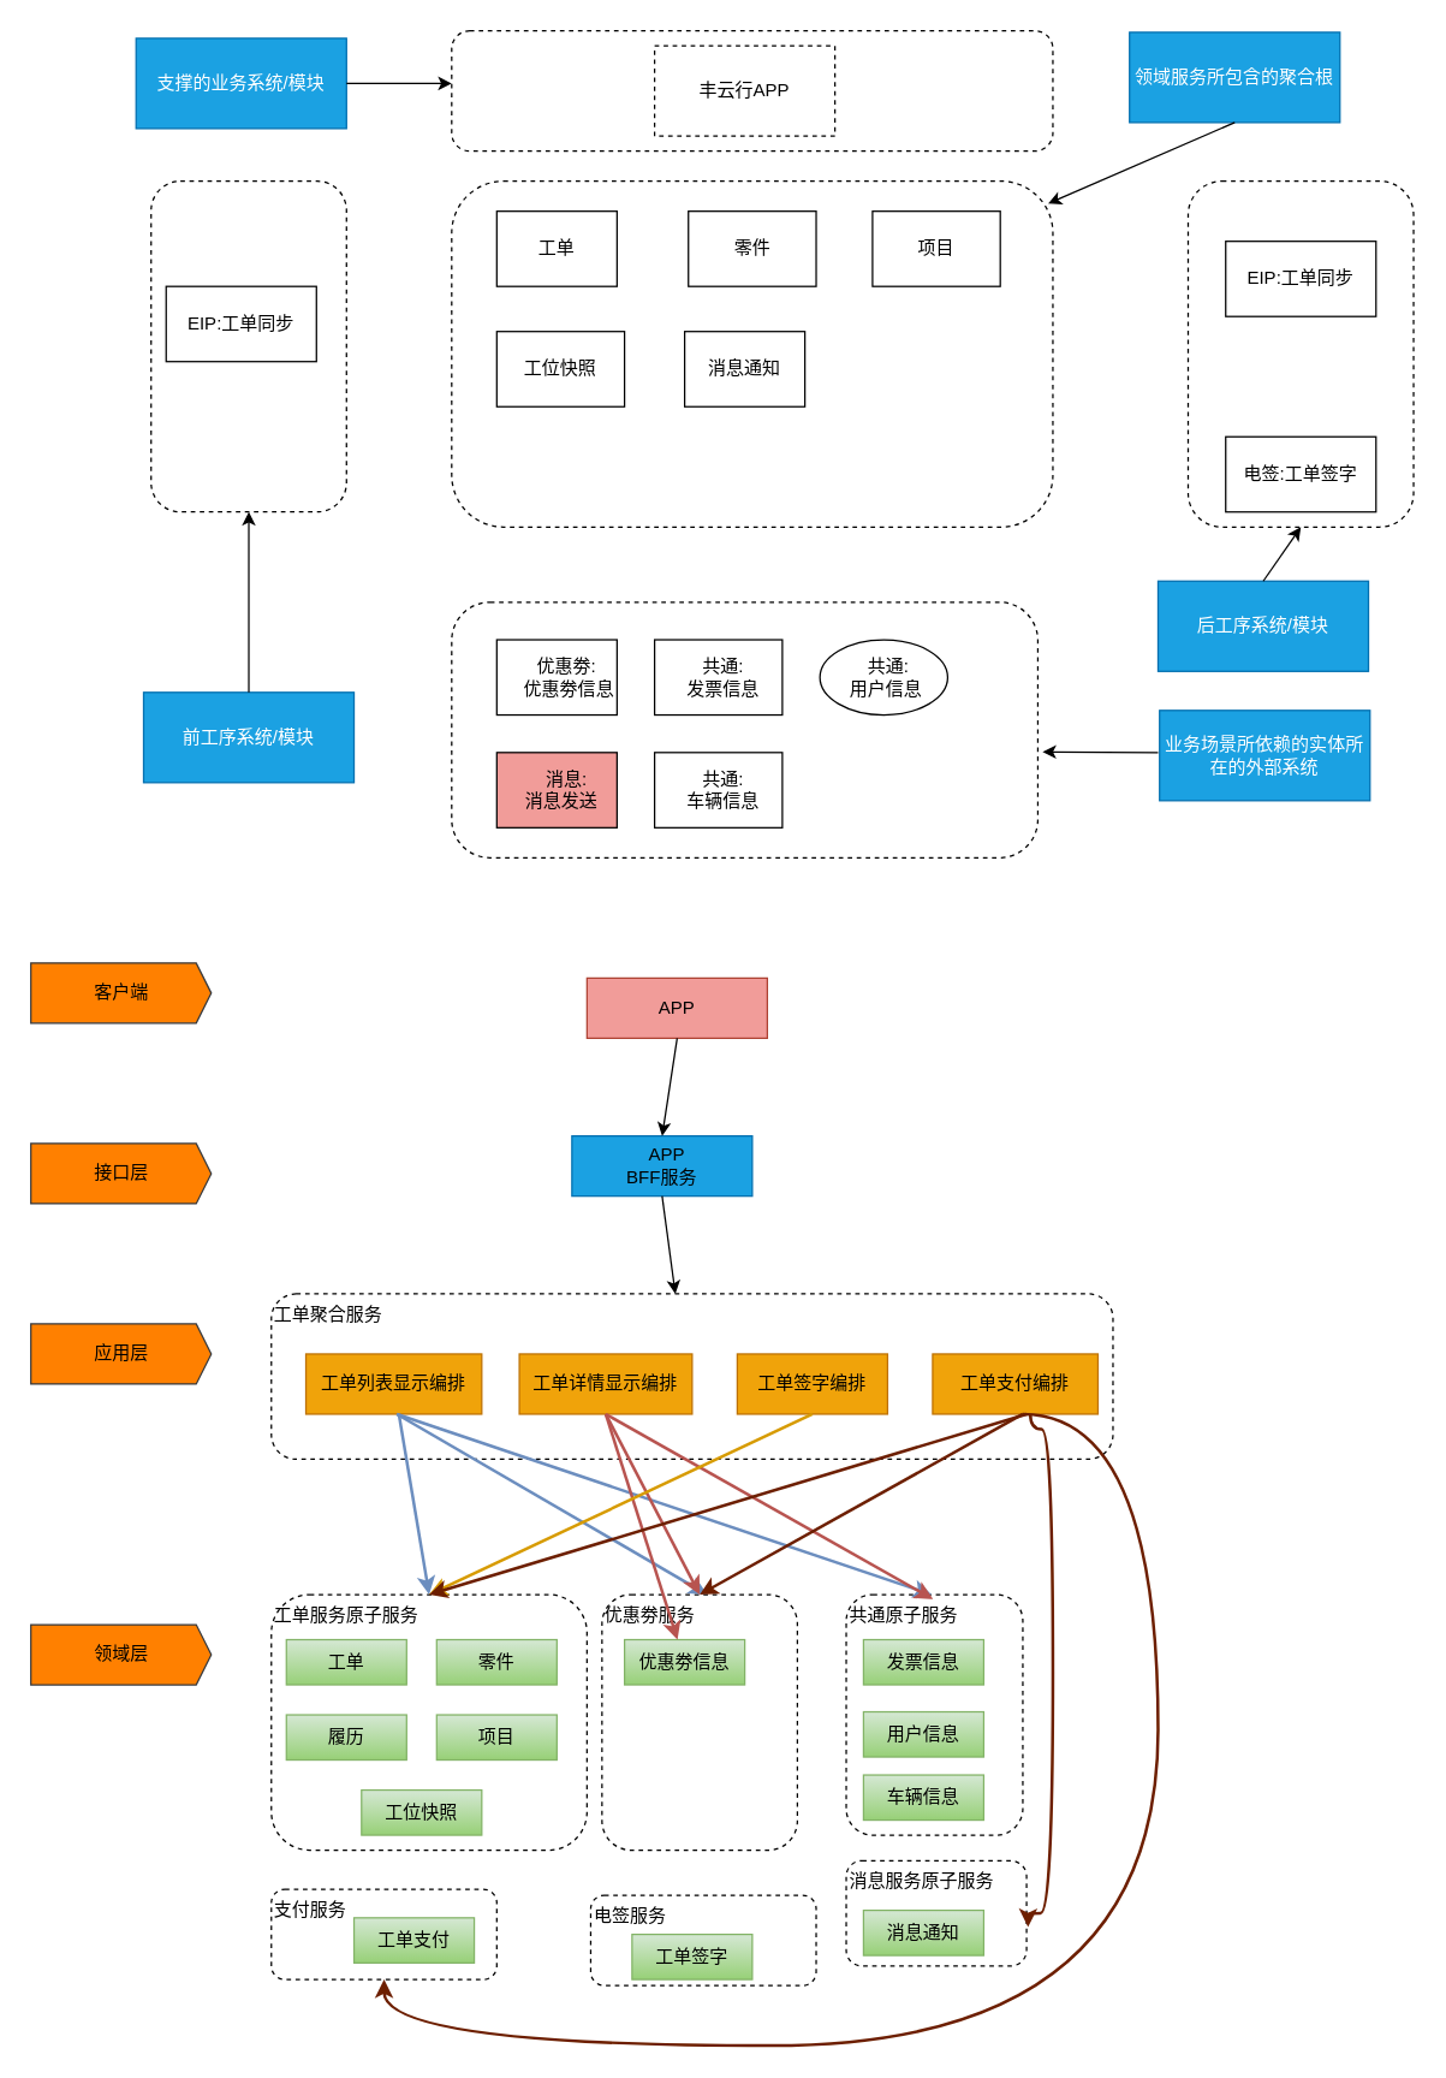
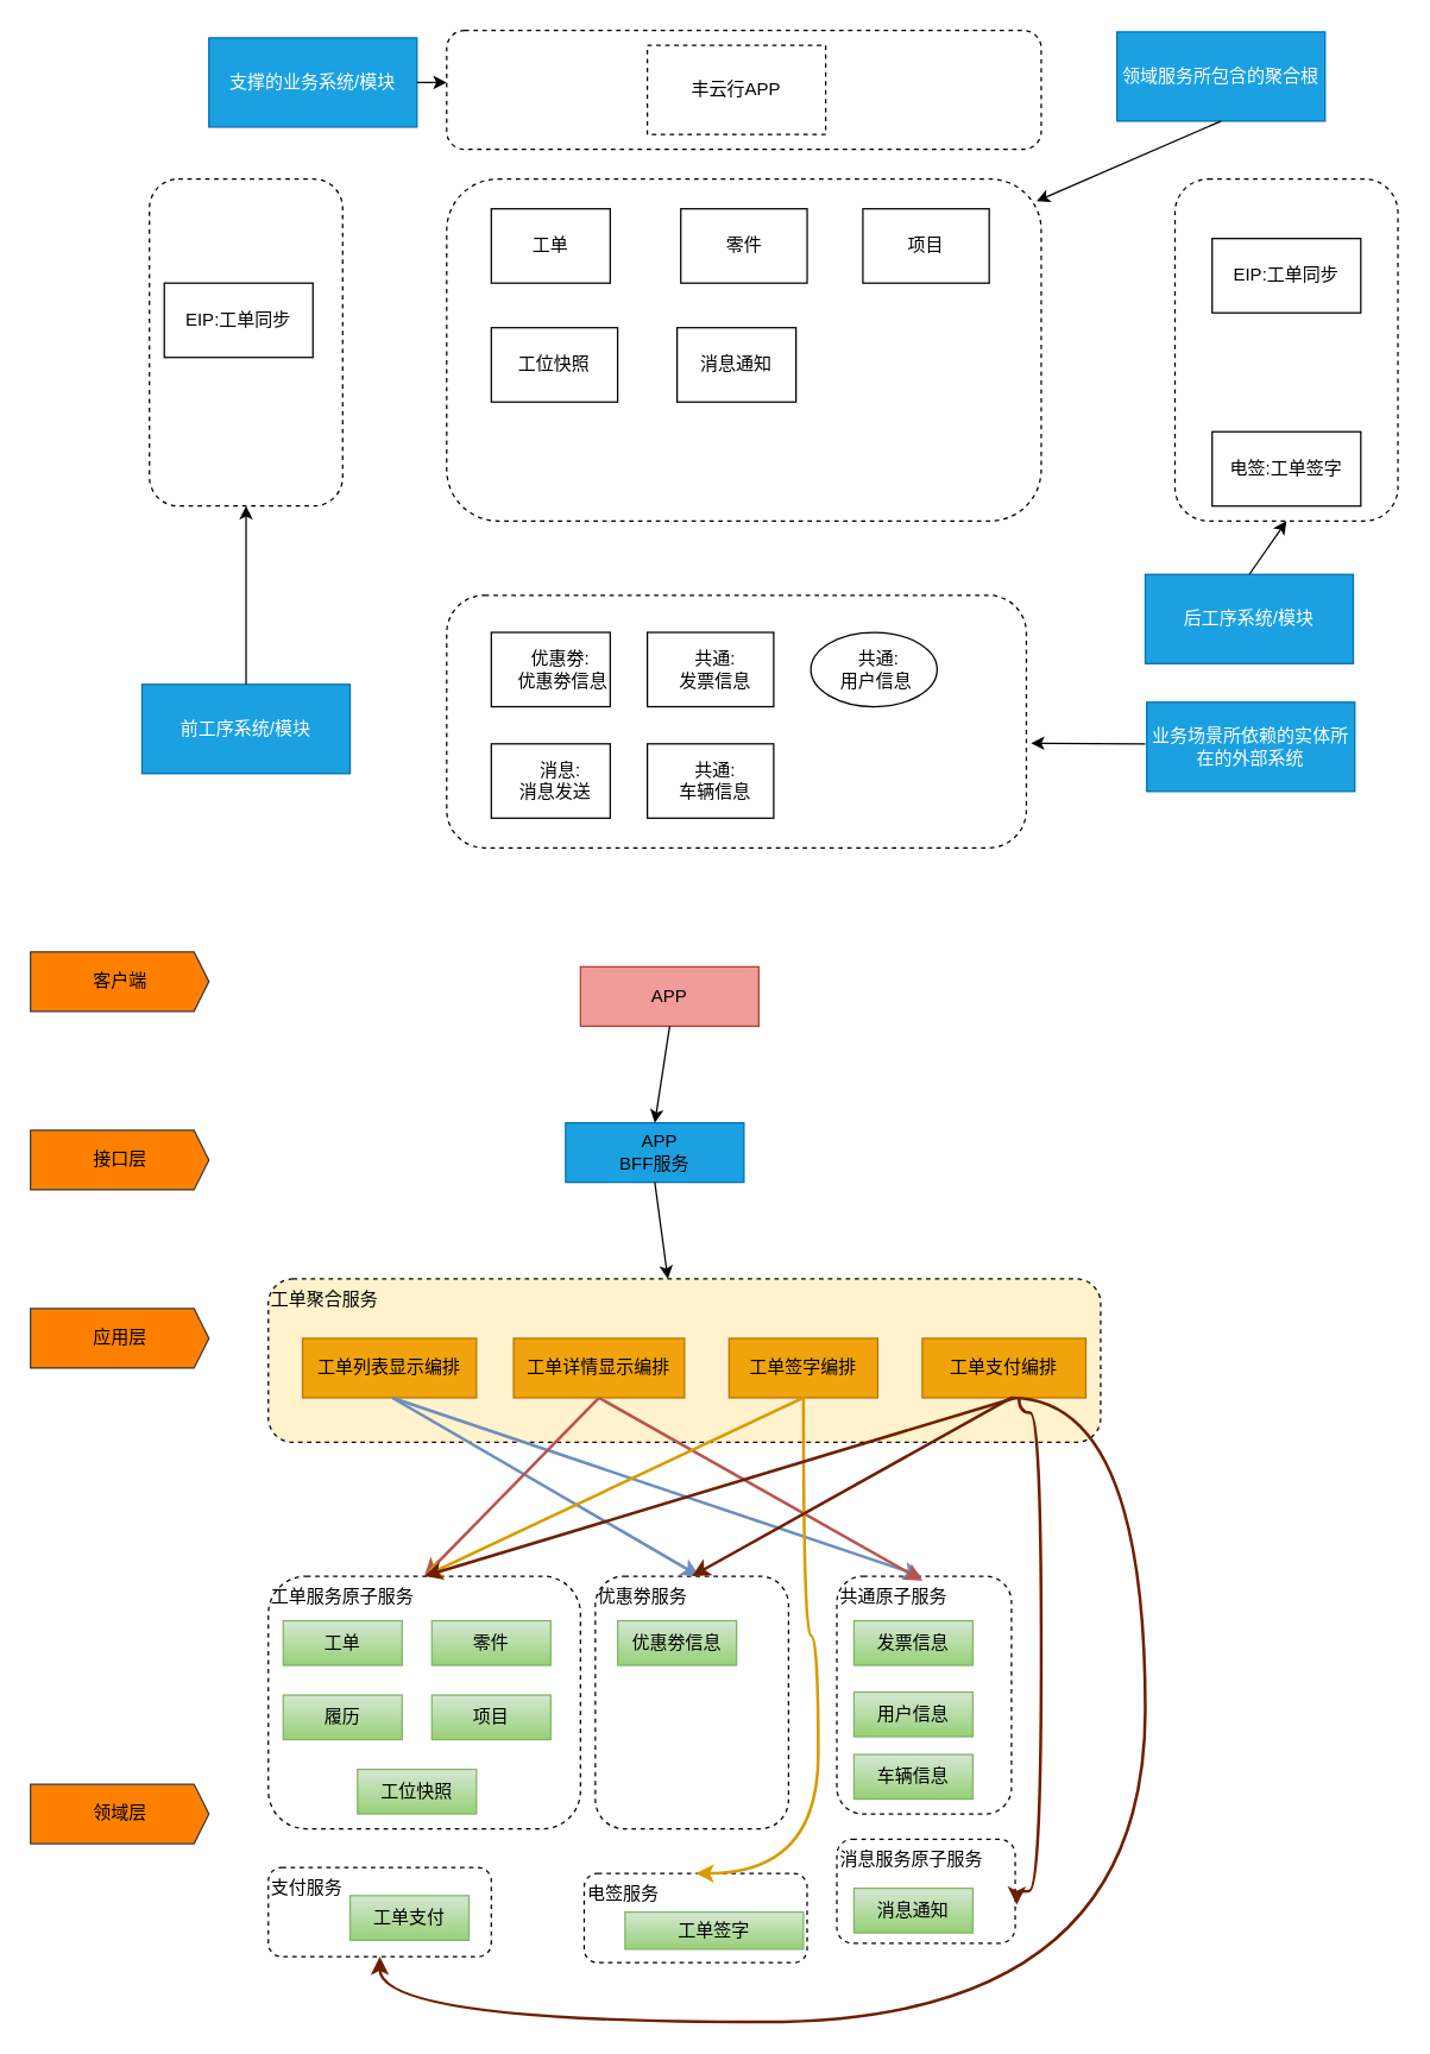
- <mxCell id="2" value="支撑的业务系统/模块" style="rounded=0;whiteSpace=wrap;html=1;fillColor=#1ba1e2;strokeColor=#006EAF;fontColor=#ffffff;" vertex="1" parent="1"><mxGeometry x="90" y="25" width="140" height="60" as="geometry" /></mxCell>
+ <mxCell id="2" value="支撑的业务系统/模块" style="rounded=0;whiteSpace=wrap;html=1;fillColor=#1ba1e2;strokeColor=#006EAF;fontColor=#ffffff;" vertex="1" parent="1"><mxGeometry x="140" y="25" width="140" height="60" as="geometry" /></mxCell>
- <mxCell id="30" value="&amp;nbsp; &amp;nbsp; &amp;nbsp; &amp;nbsp; &amp;nbsp;消息:&amp;nbsp; &amp;nbsp; &amp;nbsp; &amp;nbsp; 消息发送" style="rounded=0;whiteSpace=wrap;html=1;fillColor=#f19c99;" vertex="1" parent="1"><mxGeometry x="330" y="500" width="80" height="50" as="geometry" /></mxCell>
+ <mxCell id="30" value="&amp;nbsp; &amp;nbsp; &amp;nbsp; &amp;nbsp; &amp;nbsp;消息:&amp;nbsp; &amp;nbsp; &amp;nbsp; &amp;nbsp; 消息发送" style="rounded=0;whiteSpace=wrap;html=1;" vertex="1" parent="1"><mxGeometry x="330" y="500" width="80" height="50" as="geometry" /></mxCell>
- <mxCell id="37" value="工单聚合服务" style="rounded=1;whiteSpace=wrap;html=1;fontColor=#000000;fillColor=#FFFFFF;align=left;verticalAlign=top;dashed=1;" vertex="1" parent="1"><mxGeometry x="180" y="860" width="560" height="110" as="geometry" /></mxCell>
+ <mxCell id="37" value="工单聚合服务" style="rounded=1;whiteSpace=wrap;html=1;fontColor=#000000;fillColor=#fff2cc;align=left;verticalAlign=top;dashed=1;" vertex="1" parent="1"><mxGeometry x="180" y="860" width="560" height="110" as="geometry" /></mxCell>
- <mxCell id="61" value="" style="endArrow=classic;html=1;rounded=0;fontColor=#000000;entryX=0.5;entryY=0;entryDx=0;entryDy=0;fillColor=#dae8fc;gradientColor=#7ea6e0;strokeColor=#6c8ebf;strokeWidth=2;" edge="1" parent="1" source="38" target="39"><mxGeometry width="50" height="50" relative="1" as="geometry"><mxPoint x="400" y="990" as="sourcePoint" /><mxPoint x="450" y="940" as="targetPoint" /></mxGeometry></mxCell>
- <mxCell id="65" value="" style="endArrow=classic;html=1;rounded=0;fontColor=#000000;entryX=0.5;entryY=0;entryDx=0;entryDy=0;exitX=0.5;exitY=1;exitDx=0;exitDy=0;fillColor=#f8cecc;gradientColor=#ea6b66;strokeColor=#b85450;strokeWidth=2;" edge="1" parent="1" source="58" target="49"><mxGeometry width="50" height="50" relative="1" as="geometry"><mxPoint x="412.5" y="950" as="sourcePoint" /><mxPoint x="295" y="1070" as="targetPoint" /></mxGeometry></mxCell>
- <mxCell id="64" value="" style="endArrow=classic;html=1;rounded=0;fontColor=#000000;exitX=0.5;exitY=1;exitDx=0;exitDy=0;fillColor=#f8cecc;gradientColor=#ea6b66;strokeColor=#b85450;strokeWidth=2;" edge="1" parent="1" source="58" target="50"><mxGeometry width="50" height="50" relative="1" as="geometry"><mxPoint x="271.526" y="950" as="sourcePoint" /><mxPoint x="295" y="1070" as="targetPoint" /></mxGeometry></mxCell>
+ <mxCell id="64" value="" style="endArrow=classic;html=1;rounded=0;fontColor=#000000;entryX=0.5;entryY=0;entryDx=0;entryDy=0;exitX=0.5;exitY=1;exitDx=0;exitDy=0;fillColor=#f8cecc;gradientColor=#ea6b66;strokeColor=#b85450;strokeWidth=2;" edge="1" parent="1" source="58" target="39"><mxGeometry width="50" height="50" relative="1" as="geometry"><mxPoint x="271.526" y="950" as="sourcePoint" /><mxPoint x="295" y="1070" as="targetPoint" /></mxGeometry></mxCell>
- <mxCell id="34" value="领域层" style="html=1;shadow=0;dashed=0;align=center;verticalAlign=middle;shape=mxgraph.arrows2.arrow;dy=0;dx=10;notch=0;fillColor=#FF8000;strokeColor=#36393d;" vertex="1" parent="1"><mxGeometry x="20" y="1080" width="120" height="40" as="geometry" /></mxCell>
+ <mxCell id="34" value="领域层" style="html=1;shadow=0;dashed=0;align=center;verticalAlign=middle;shape=mxgraph.arrows2.arrow;dy=0;dx=10;notch=0;fillColor=#FF8000;strokeColor=#36393d;" vertex="1" parent="1"><mxGeometry x="20" y="1200" width="120" height="40" as="geometry" /></mxCell>
+ <mxCell id="68" value="" style="endArrow=classic;html=1;rounded=0;fontColor=#000000;exitX=0.5;exitY=1;exitDx=0;exitDy=0;entryX=0.5;entryY=0;entryDx=0;entryDy=0;edgeStyle=orthogonalEdgeStyle;curved=1;fillColor=#ffcd28;gradientColor=#ffa500;strokeColor=#d79b00;strokeWidth=2;" edge="1" parent="1" source="59" target="55"><mxGeometry width="50" height="50" relative="1" as="geometry"><mxPoint x="550" y="950" as="sourcePoint" /><mxPoint x="295" y="1070" as="targetPoint" /><Array as="points"><mxPoint x="540" y="1100" /><mxPoint x="550" y="1100" /><mxPoint x="550" y="1260" /></Array></mxGeometry></mxCell>
- <mxCell id="57" value="工单签字" style="rounded=0;whiteSpace=wrap;html=1;fillColor=#d5e8d4;gradientColor=#97d077;strokeColor=#82b366;" vertex="1" parent="1"><mxGeometry x="420" y="1286" width="80" height="30" as="geometry" /></mxCell>
+ <mxCell id="57" value="工单签字" style="rounded=0;whiteSpace=wrap;html=1;fillColor=#d5e8d4;gradientColor=#97d077;strokeColor=#82b366;" vertex="1" parent="1"><mxGeometry x="420" y="1286" width="120" height="25" as="geometry" /></mxCell>
